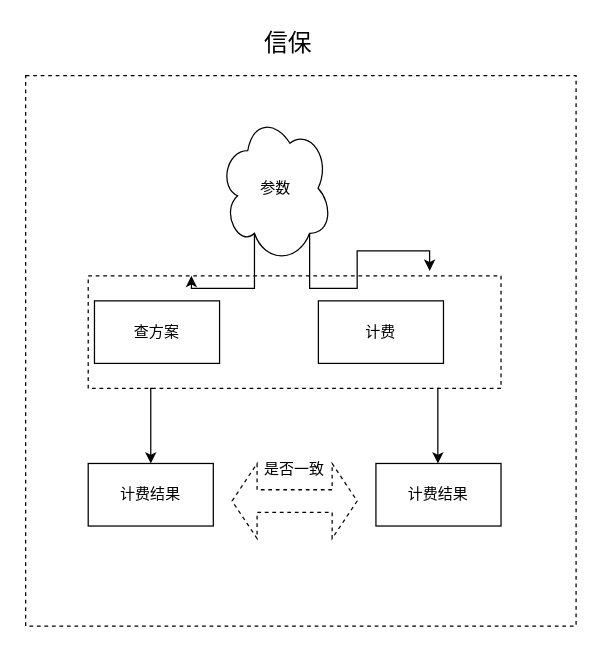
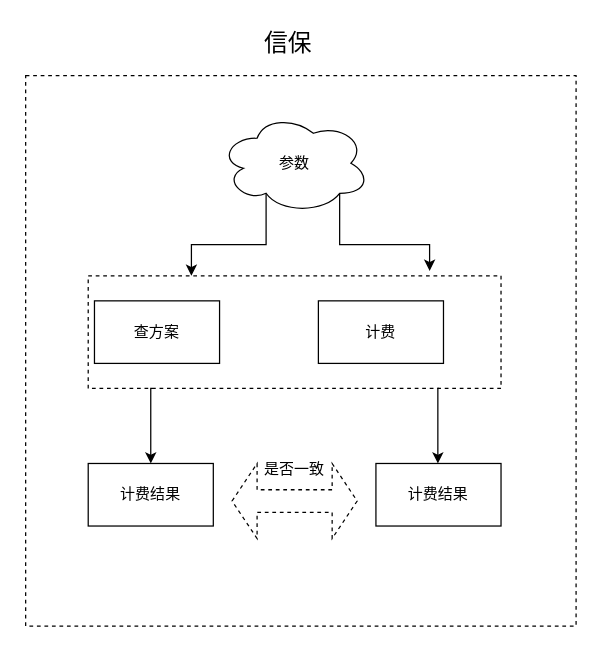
- <mxCell id="7" value="参数" style="ellipse;shape=cloud;whiteSpace=wrap;html=1;" vertex="1" parent="1"><mxGeometry x="175" y="90" width="90" height="120" as="geometry" /></mxCell>
+ <mxCell id="7" value="参数" style="ellipse;shape=cloud;whiteSpace=wrap;html=1;" vertex="1" parent="1"><mxGeometry x="175" y="90" width="120" height="80" as="geometry" /></mxCell>
